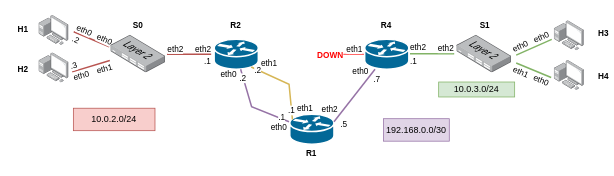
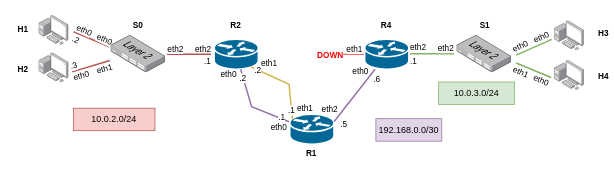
- <mxCell id="60" value=".7" style="edgeLabel;resizable=0;html=1;;align=left;verticalAlign=bottom;" connectable="0" vertex="1" parent="1"><mxGeometry x="496.026" y="113.004" as="geometry" /></mxCell>
+ <mxCell id="60" value=".6" style="edgeLabel;resizable=0;html=1;;align=left;verticalAlign=bottom;" connectable="0" vertex="1" parent="1"><mxGeometry x="496.026" y="113.004" as="geometry" /></mxCell>
- <mxCell id="49" value="10.0.3.0/24" style="text;html=1;align=center;verticalAlign=middle;whiteSpace=wrap;rounded=0;fillColor=#d5e8d4;strokeColor=#82b366;" vertex="1" parent="1"><mxGeometry x="584.8" y="109" width="101.49" height="20" as="geometry" /></mxCell>
+ <mxCell id="49" value="10.0.3.0/24" style="text;html=1;align=center;verticalAlign=middle;whiteSpace=wrap;rounded=0;fillColor=#d5e8d4;strokeColor=#82b366;" vertex="1" parent="1"><mxGeometry x="584.8" y="109" width="101.49" height="30" as="geometry" /></mxCell>
- <mxCell id="50" value="192.168.0.0/30" style="text;html=1;align=center;verticalAlign=middle;whiteSpace=wrap;rounded=0;fillColor=#e1d5e7;strokeColor=#9673a6;" vertex="1" parent="1"><mxGeometry x="510.99" y="158" width="88" height="30" as="geometry" /></mxCell>
+ <mxCell id="50" value="192.168.0.0/30" style="text;html=1;align=center;verticalAlign=middle;whiteSpace=wrap;rounded=0;fillColor=#e1d5e7;strokeColor=#9673a6;" vertex="1" parent="1"><mxGeometry x="500.99" y="158" width="88" height="30" as="geometry" /></mxCell>
